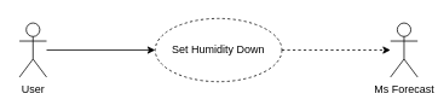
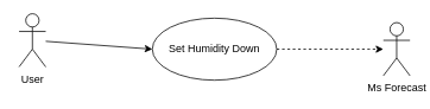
- <mxCell id="3" value="User" style="shape=umlActor;verticalLabelPosition=bottom;verticalAlign=top;html=1;" vertex="1" parent="1"><mxGeometry x="20" y="25" width="30" height="60" as="geometry" /></mxCell>
+ <mxCell id="3" value="User" style="shape=umlActor;verticalLabelPosition=bottom;verticalAlign=top;html=1;" vertex="1" parent="1"><mxGeometry x="20" y="15" width="30" height="60" as="geometry" /></mxCell>
- <mxCell id="5" value="Set Humidity Down" style="ellipse;whiteSpace=wrap;html=1;dashed=1;" vertex="1" parent="1"><mxGeometry x="170" y="20" width="140" height="70" as="geometry" /></mxCell>
+ <mxCell id="5" value="Set Humidity Down" style="ellipse;whiteSpace=wrap;html=1;" vertex="1" parent="1"><mxGeometry x="170" y="20" width="140" height="70" as="geometry" /></mxCell>
